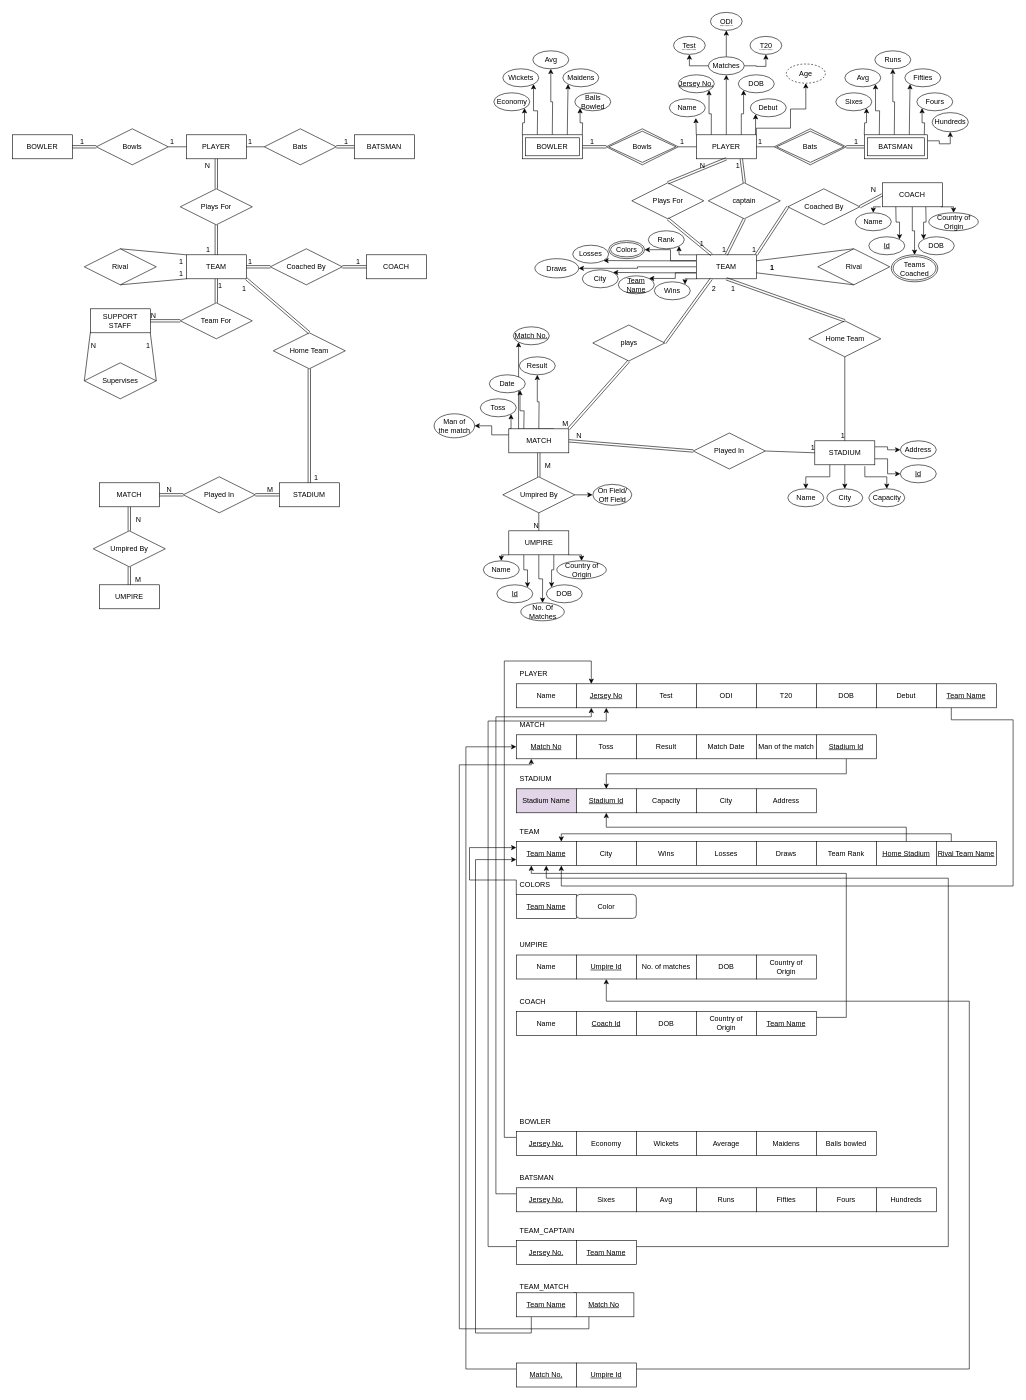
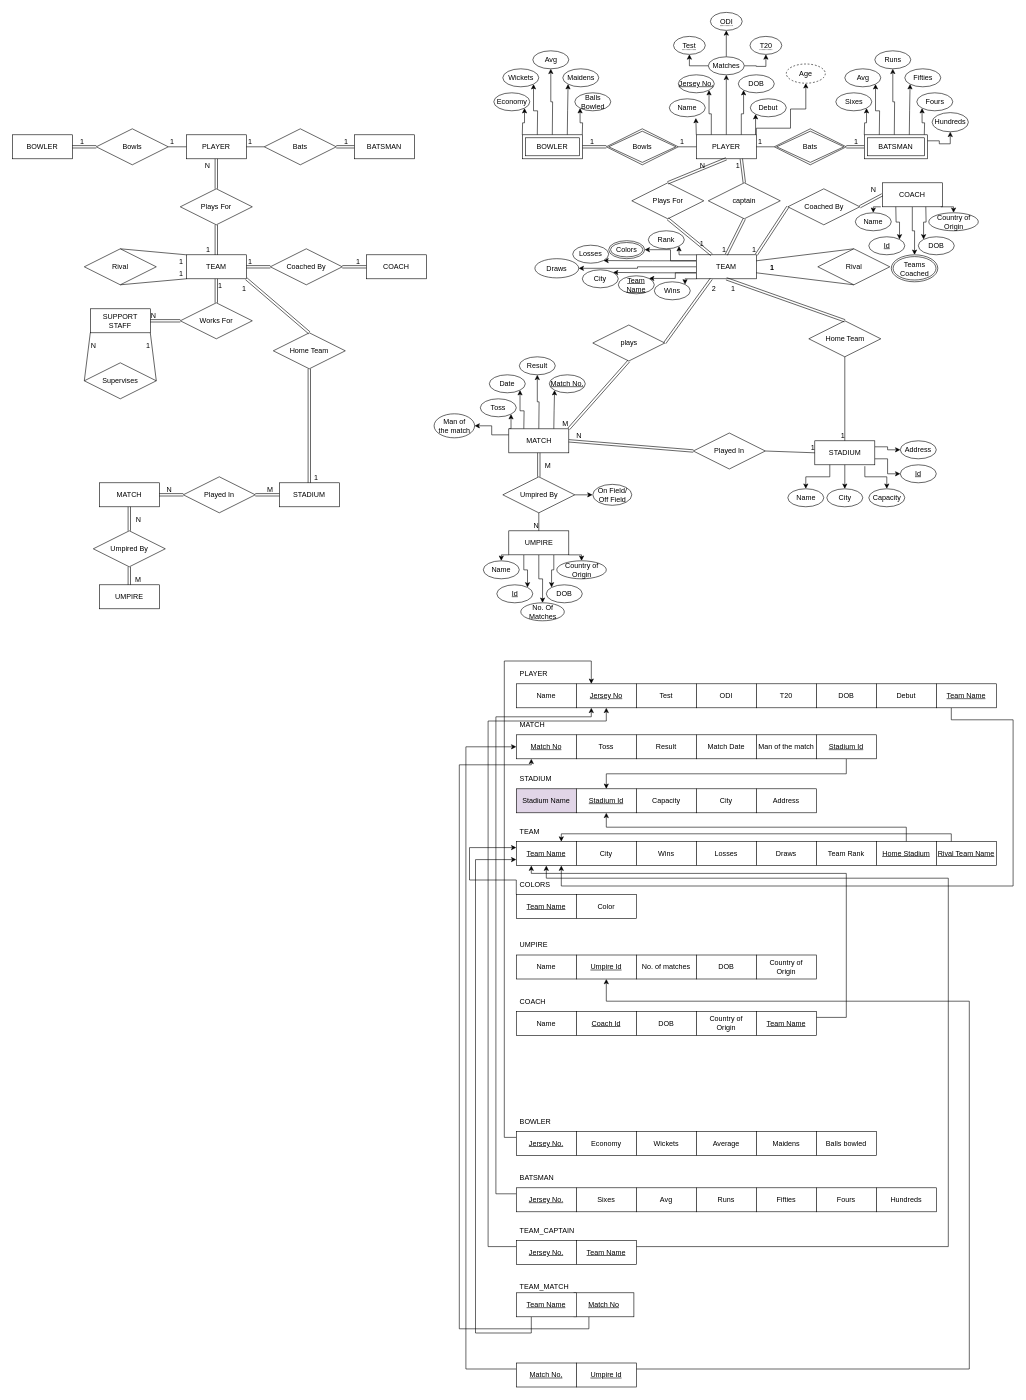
- <mxCell id="42" value="Team For" style="shape=rhombus;perimeter=rhombusPerimeter;whiteSpace=wrap;html=1;align=center;" parent="1" vertex="1"><mxGeometry x="300" y="504" width="120" height="60" as="geometry" /></mxCell>
+ <mxCell id="42" value="Works For" style="shape=rhombus;perimeter=rhombusPerimeter;whiteSpace=wrap;html=1;align=center;" parent="1" vertex="1"><mxGeometry x="300" y="504" width="120" height="60" as="geometry" /></mxCell>
- <mxCell id="135" value="&lt;u&gt;Match No.&lt;/u&gt;" style="ellipse;whiteSpace=wrap;html=1;align=center;" parent="1" vertex="1"><mxGeometry x="855" y="544" width="60" height="30" as="geometry" /></mxCell>
+ <mxCell id="135" value="&lt;u&gt;Match No.&lt;/u&gt;" style="ellipse;whiteSpace=wrap;html=1;align=center;" parent="1" vertex="1"><mxGeometry x="915" y="624" width="60" height="30" as="geometry" /></mxCell>
- <mxCell id="245" value="Color" style="whiteSpace=wrap;html=1;align=center;rounded=1;" parent="1" vertex="1"><mxGeometry x="960" y="1490" width="100" height="40" as="geometry" /></mxCell>
+ <mxCell id="245" value="Color" style="whiteSpace=wrap;html=1;align=center;" parent="1" vertex="1"><mxGeometry x="960" y="1490" width="100" height="40" as="geometry" /></mxCell>
